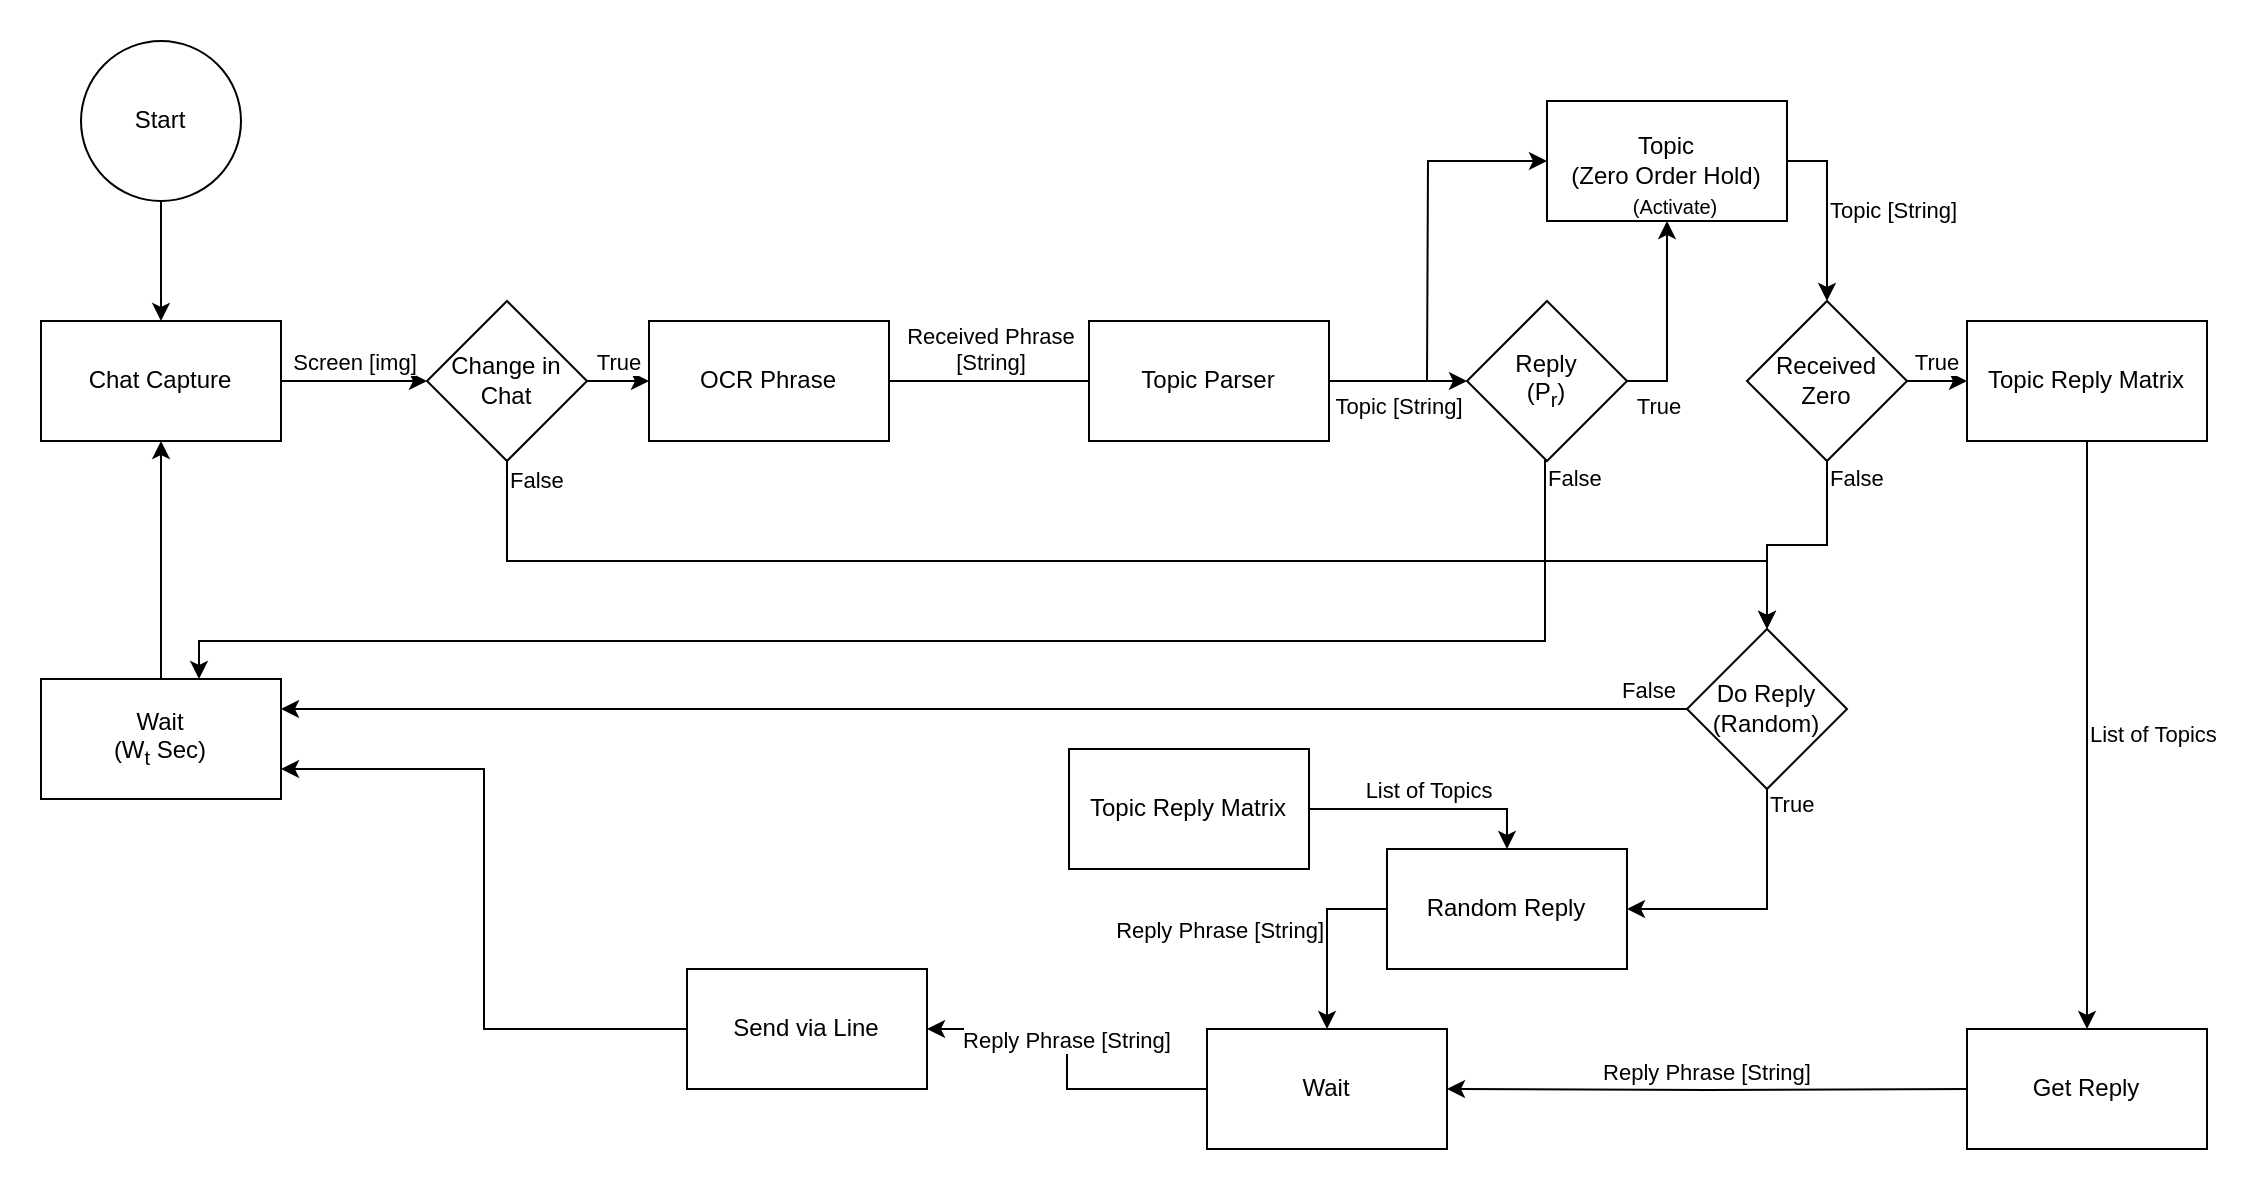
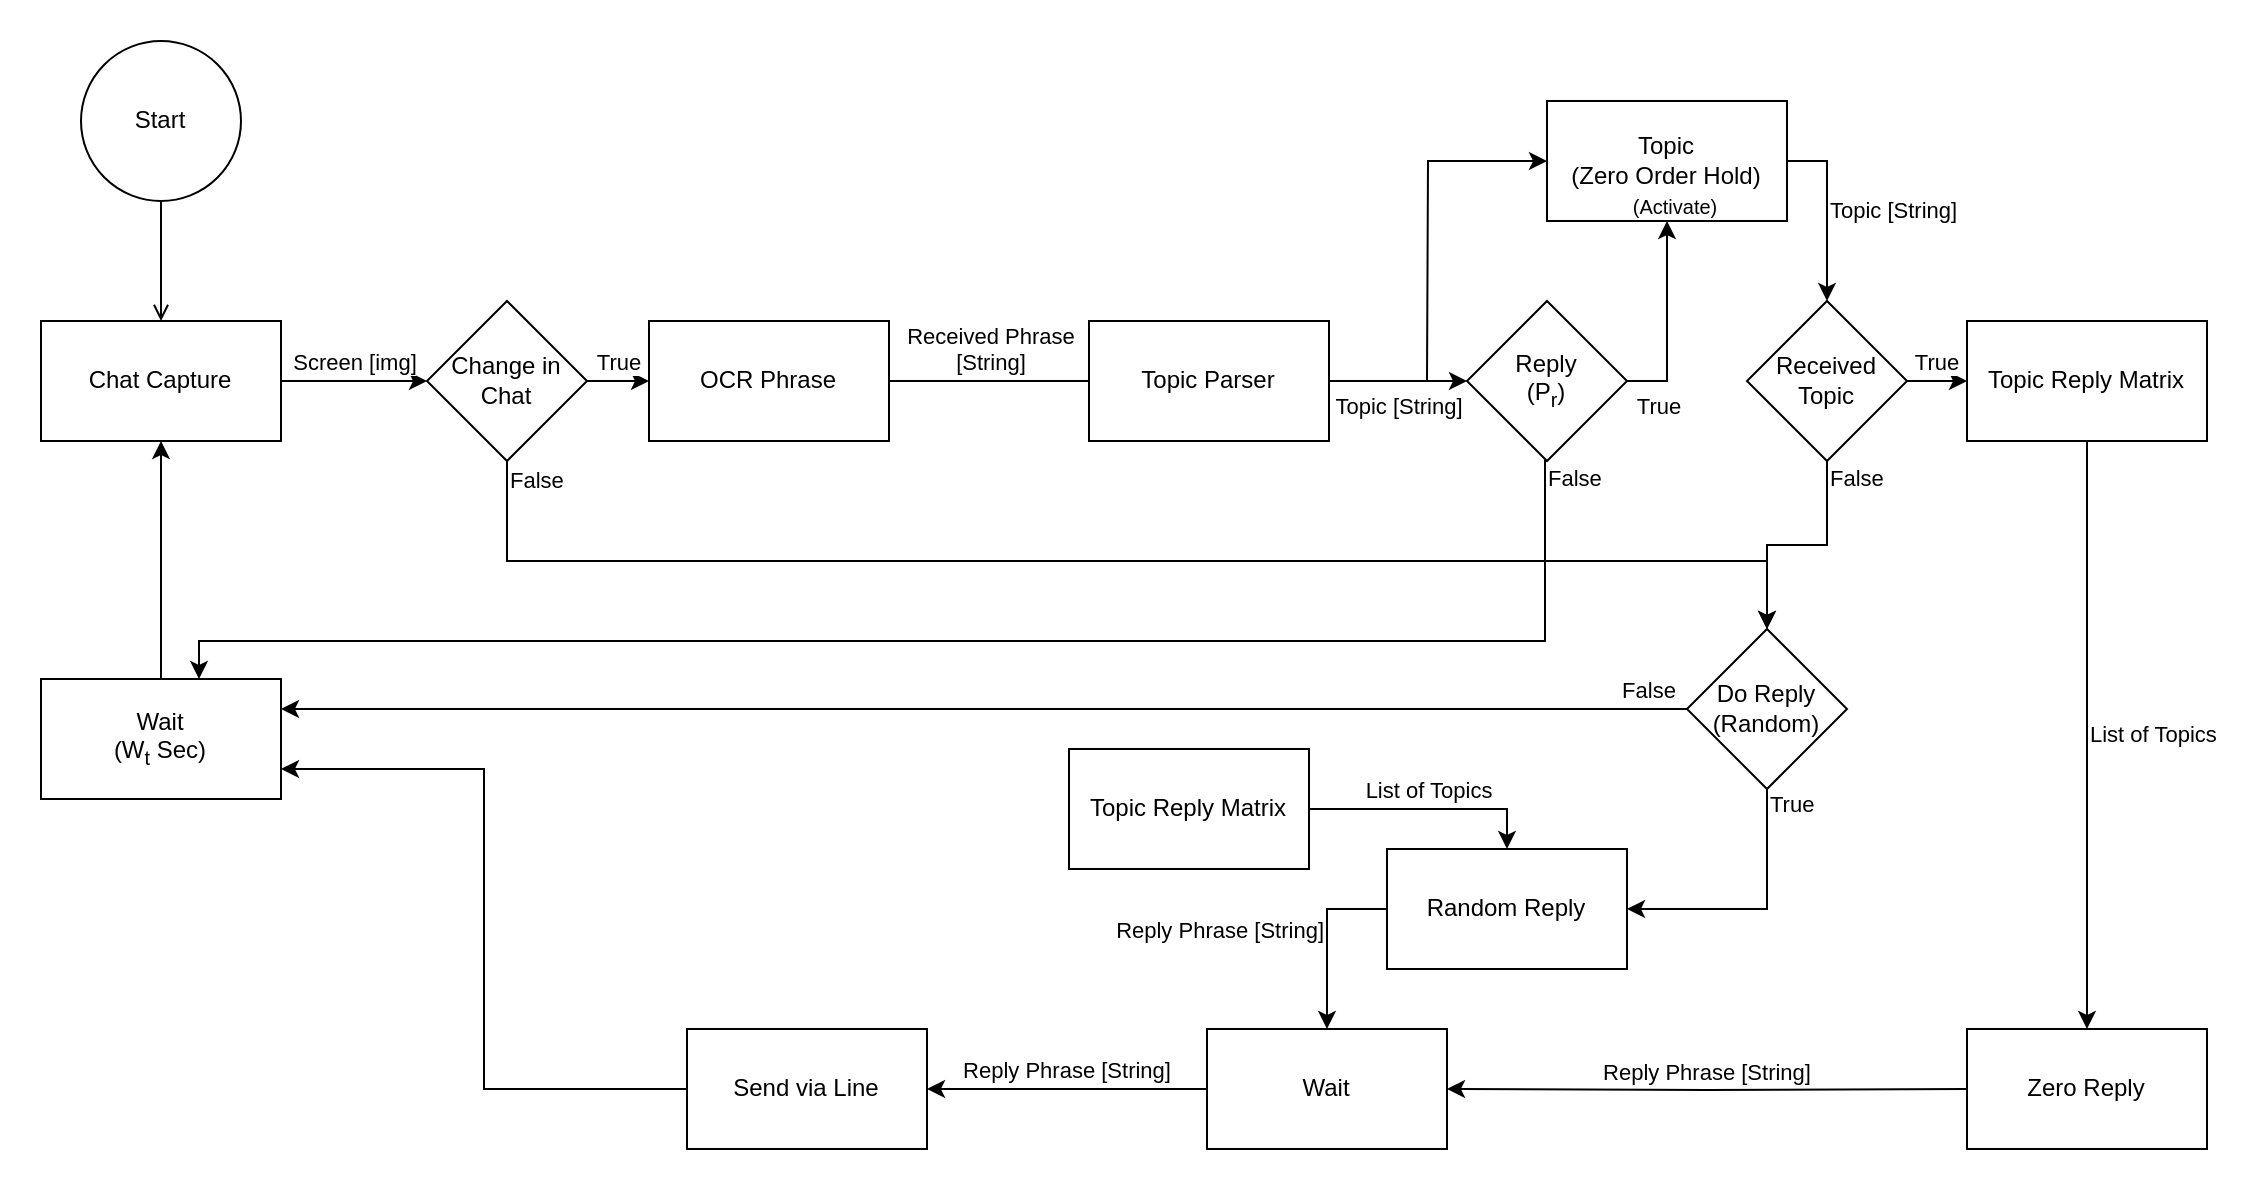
- <mxCell id="29" style="edgeStyle=orthogonalEdgeStyle;rounded=0;orthogonalLoop=1;jettySize=auto;html=1;exitX=0.5;exitY=1;exitDx=0;exitDy=0;entryX=0.5;entryY=0;entryDx=0;entryDy=0;" parent="1" source="30" target="18" edge="1"><mxGeometry relative="1" as="geometry" /></mxCell>
+ <mxCell id="29" style="edgeStyle=orthogonalEdgeStyle;rounded=0;orthogonalLoop=1;jettySize=auto;html=1;exitX=0.5;exitY=1;exitDx=0;exitDy=0;entryX=0.5;entryY=0;entryDx=0;entryDy=0;endArrow=open;" parent="1" source="30" target="18" edge="1"><mxGeometry relative="1" as="geometry" /></mxCell>
- <mxCell id="8" value="&lt;div&gt;Received&lt;/div&gt;&lt;div&gt;Zero&lt;br&gt;&lt;/div&gt;" style="rhombus;whiteSpace=wrap;html=1;" parent="1" vertex="1"><mxGeometry x="873" y="150" width="80" height="80" as="geometry" /></mxCell>
+ <mxCell id="8" value="&lt;div&gt;Received&lt;/div&gt;&lt;div&gt;Topic&lt;br&gt;&lt;/div&gt;" style="rhombus;whiteSpace=wrap;html=1;" parent="1" vertex="1"><mxGeometry x="873" y="150" width="80" height="80" as="geometry" /></mxCell>
- <mxCell id="16" value="Send via Line" style="rounded=0;whiteSpace=wrap;html=1;" parent="1" vertex="1"><mxGeometry x="343" y="484" width="120" height="60" as="geometry" /></mxCell>
+ <mxCell id="16" value="Send via Line" style="rounded=0;whiteSpace=wrap;html=1;" parent="1" vertex="1"><mxGeometry x="343" y="514" width="120" height="60" as="geometry" /></mxCell>
- <mxCell id="12" value="Get Reply" style="rounded=0;whiteSpace=wrap;html=1;" parent="1" vertex="1"><mxGeometry x="983" y="514" width="120" height="60" as="geometry" /></mxCell>
+ <mxCell id="12" value="Zero Reply" style="rounded=0;whiteSpace=wrap;html=1;" parent="1" vertex="1"><mxGeometry x="983" y="514" width="120" height="60" as="geometry" /></mxCell>
